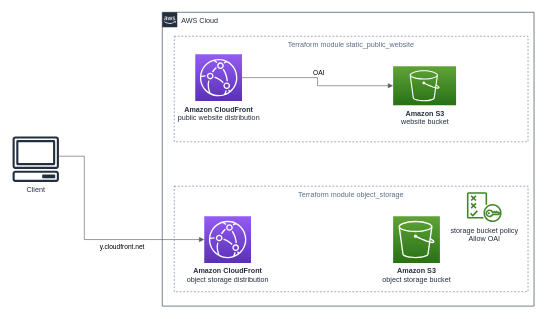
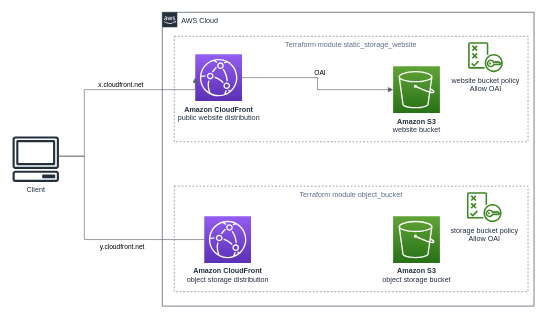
- <mxCell id="4" value="Terraform module static_public_website" style="fillColor=none;strokeColor=#5A6C86;dashed=1;verticalAlign=top;fontStyle=0;fontColor=#5A6C86;" vertex="1" parent="2"><mxGeometry x="20" y="40" width="590" height="176" as="geometry" /></mxCell>
+ <mxCell id="4" value="Terraform module static_storage_website" style="fillColor=none;strokeColor=#5A6C86;dashed=1;verticalAlign=top;fontStyle=0;fontColor=#5A6C86;" vertex="1" parent="2"><mxGeometry x="20" y="40" width="590" height="176" as="geometry" /></mxCell>
+ <mxCell id="11" value="&lt;div&gt;website bucket policy&lt;/div&gt;&lt;div&gt;Allow OAI&lt;br&gt;&lt;/div&gt;" style="sketch=0;outlineConnect=0;fontColor=#232F3E;gradientColor=none;fillColor=#3F8624;strokeColor=none;dashed=0;verticalLabelPosition=bottom;verticalAlign=top;align=center;html=1;fontSize=12;fontStyle=0;aspect=fixed;pointerEvents=1;shape=mxgraph.aws4.policy;" vertex="1" parent="1"><mxGeometry x="780" y="70" width="58" height="49.82" as="geometry" /></mxCell>
- <mxCell id="8" value="&lt;div&gt;&lt;b&gt;Amazon S3&lt;/b&gt;&lt;/div&gt;website bucket" style="sketch=0;points=[[0,0,0],[0.25,0,0],[0.5,0,0],[0.75,0,0],[1,0,0],[0,1,0],[0.25,1,0],[0.5,1,0],[0.75,1,0],[1,1,0],[0,0.25,0],[0,0.5,0],[0,0.75,0],[1,0.25,0],[1,0.5,0],[1,0.75,0]];outlineConnect=0;fontColor=#232F3E;gradientColor=#60A337;gradientDirection=north;fillColor=#277116;strokeColor=#ffffff;dashed=0;verticalLabelPosition=bottom;verticalAlign=top;align=center;html=1;fontSize=12;fontStyle=0;aspect=fixed;shape=mxgraph.aws4.resourceIcon;resIcon=mxgraph.aws4.s3;" vertex="1" parent="1"><mxGeometry x="655" y="110" width="105" height="65" as="geometry" /></mxCell>
+ <mxCell id="8" value="&lt;div&gt;&lt;b&gt;Amazon S3&lt;/b&gt;&lt;/div&gt;website bucket" style="sketch=0;points=[[0,0,0],[0.25,0,0],[0.5,0,0],[0.75,0,0],[1,0,0],[0,1,0],[0.25,1,0],[0.5,1,0],[0.75,1,0],[1,1,0],[0,0.25,0],[0,0.5,0],[0,0.75,0],[1,0.25,0],[1,0.5,0],[1,0.75,0]];outlineConnect=0;fontColor=#232F3E;gradientColor=#60A337;gradientDirection=north;fillColor=#277116;strokeColor=#ffffff;dashed=0;verticalLabelPosition=bottom;verticalAlign=top;align=center;html=1;fontSize=12;fontStyle=0;aspect=fixed;shape=mxgraph.aws4.resourceIcon;resIcon=mxgraph.aws4.s3;" vertex="1" parent="1"><mxGeometry x="655" y="110" width="78" height="78" as="geometry" /></mxCell>
+ <mxCell id="12" value="" style="edgeStyle=orthogonalEdgeStyle;html=1;endArrow=block;elbow=vertical;startArrow=none;endFill=1;strokeColor=#545B64;rounded=0;entryX=0;entryY=0.5;entryDx=0;entryDy=0;entryPerimeter=0;" edge="1" parent="1" source="10" target="6"><mxGeometry width="100" relative="1" as="geometry"><mxPoint x="190" y="270" as="sourcePoint" /><mxPoint x="290" y="270" as="targetPoint" /><Array as="points"><mxPoint x="140" y="260" /><mxPoint x="140" y="149" /></Array></mxGeometry></mxCell>
+ <mxCell id="13" value="x.cloudfront.net" style="edgeLabel;html=1;align=center;verticalAlign=middle;resizable=0;points=[];" vertex="1" connectable="0" parent="12"><mxGeometry x="0.21" y="1" relative="1" as="geometry"><mxPoint x="-3" y="-8" as="offset" /></mxGeometry></mxCell>
- <mxCell id="3" value="Terraform module object_storage" style="fillColor=none;strokeColor=#5A6C86;dashed=1;verticalAlign=top;fontStyle=0;fontColor=#5A6C86;" vertex="1" parent="2"><mxGeometry x="20" y="290" width="590" height="176" as="geometry" /></mxCell>
+ <mxCell id="3" value="Terraform module object_bucket" style="fillColor=none;strokeColor=#5A6C86;dashed=1;verticalAlign=top;fontStyle=0;fontColor=#5A6C86;" vertex="1" parent="2"><mxGeometry x="20" y="290" width="590" height="176" as="geometry" /></mxCell>
- <mxCell id="14" value="" style="edgeStyle=orthogonalEdgeStyle;html=1;endArrow=block;elbow=vertical;startArrow=none;endFill=1;strokeColor=#545B64;rounded=0;entryX=0;entryY=0.5;entryDx=0;entryDy=0;entryPerimeter=0;" edge="1" parent="1" source="10" target="7"><mxGeometry width="100" relative="1" as="geometry"><mxPoint x="167.665" y="332" as="sourcePoint" /><mxPoint x="350" y="239" as="targetPoint" /><Array as="points"><mxPoint x="140" y="260" /><mxPoint x="140" y="399" /></Array></mxGeometry></mxCell>
+ <mxCell id="14" value="" style="edgeStyle=orthogonalEdgeStyle;html=1;endArrow=none;elbow=vertical;startArrow=none;endFill=1;strokeColor=#545B64;rounded=0;entryX=0;entryY=0.5;entryDx=0;entryDy=0;entryPerimeter=0;" edge="1" parent="1" source="10" target="7"><mxGeometry width="100" relative="1" as="geometry"><mxPoint x="167.665" y="332" as="sourcePoint" /><mxPoint x="350" y="239" as="targetPoint" /><Array as="points"><mxPoint x="140" y="260" /><mxPoint x="140" y="399" /></Array></mxGeometry></mxCell>
